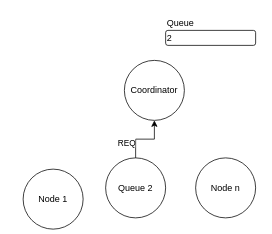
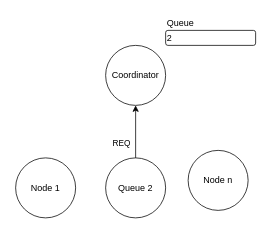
- <mxCell id="7" value="Coordinator" style="ellipse;whiteSpace=wrap;html=1;aspect=fixed;" parent="1" vertex="1"><mxGeometry x="165" y="80" width="80" height="80" as="geometry" /></mxCell>
+ <mxCell id="7" value="Coordinator" style="ellipse;whiteSpace=wrap;html=1;aspect=fixed;" parent="1" vertex="1"><mxGeometry x="140" y="60" width="80" height="80" as="geometry" /></mxCell>
- <mxCell id="6" value="Node n" style="ellipse;whiteSpace=wrap;html=1;aspect=fixed;" parent="1" vertex="1"><mxGeometry x="260" y="210" width="80" height="80" as="geometry" /></mxCell>
+ <mxCell id="6" value="Node n" style="ellipse;whiteSpace=wrap;html=1;aspect=fixed;" parent="1" vertex="1"><mxGeometry x="250" y="200" width="80" height="80" as="geometry" /></mxCell>
- <mxCell id="2" value="Node 1" style="ellipse;whiteSpace=wrap;html=1;aspect=fixed;" parent="1" vertex="1"><mxGeometry x="30" y="225" width="80" height="80" as="geometry" /></mxCell>
+ <mxCell id="2" value="Node 1" style="ellipse;whiteSpace=wrap;html=1;aspect=fixed;" parent="1" vertex="1"><mxGeometry x="20" y="210" width="80" height="80" as="geometry" /></mxCell>
